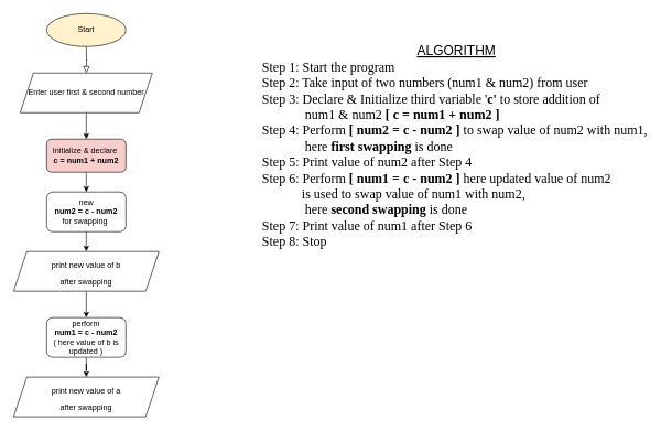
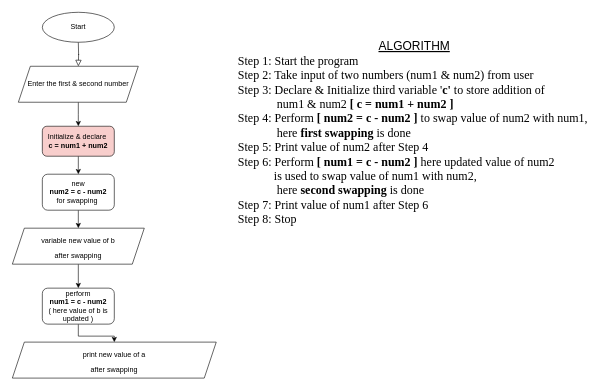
- <mxCell id="5" value="Start" style="ellipse;whiteSpace=wrap;html=1;fillColor=#fff2cc;" parent="1" vertex="1"><mxGeometry x="70" y="20" width="120" height="50" as="geometry" /></mxCell>
+ <mxCell id="5" value="Start" style="ellipse;whiteSpace=wrap;html=1;" parent="1" vertex="1"><mxGeometry x="70" y="20" width="120" height="50" as="geometry" /></mxCell>
- <mxCell id="4" value="Enter user first &amp;amp; second number" style="shape=parallelogram;perimeter=parallelogramPerimeter;whiteSpace=wrap;html=1;fixedSize=1;" parent="1" vertex="1"><mxGeometry x="30" y="110" width="200" height="60" as="geometry" /></mxCell>
+ <mxCell id="4" value="Enter the first &amp;amp; second number" style="shape=parallelogram;perimeter=parallelogramPerimeter;whiteSpace=wrap;html=1;fixedSize=1;" parent="1" vertex="1"><mxGeometry x="30" y="110" width="200" height="60" as="geometry" /></mxCell>
- <mxCell id="12" value="&lt;font face=&quot;Helvetica&quot; style=&quot;font-size: 12px;&quot;&gt;print new value of b&lt;br&gt;after swapping&lt;/font&gt;" style="shape=parallelogram;perimeter=parallelogramPerimeter;whiteSpace=wrap;html=1;fixedSize=1;fontFamily=Times New Roman;fontSize=20;" parent="1" vertex="1"><mxGeometry x="20" y="380" width="220" height="60" as="geometry" /></mxCell>
+ <mxCell id="12" value="&lt;font face=&quot;Helvetica&quot; style=&quot;font-size: 12px;&quot;&gt;variable new value of b&lt;br&gt;after swapping&lt;/font&gt;" style="shape=parallelogram;perimeter=parallelogramPerimeter;whiteSpace=wrap;html=1;fixedSize=1;fontFamily=Times New Roman;fontSize=20;" parent="1" vertex="1"><mxGeometry x="20" y="380" width="220" height="60" as="geometry" /></mxCell>
- <mxCell id="15" value="&lt;font face=&quot;Helvetica&quot; style=&quot;font-size: 12px;&quot;&gt;print new value of a&lt;br&gt;after swapping&lt;/font&gt;" style="shape=parallelogram;perimeter=parallelogramPerimeter;whiteSpace=wrap;html=1;fixedSize=1;fontFamily=Times New Roman;fontSize=20;" parent="1" vertex="1"><mxGeometry x="20" y="570" width="220" height="60" as="geometry" /></mxCell>
+ <mxCell id="15" value="&lt;font face=&quot;Helvetica&quot; style=&quot;font-size: 12px;&quot;&gt;print new value of a&lt;br&gt;after swapping&lt;/font&gt;" style="shape=parallelogram;perimeter=parallelogramPerimeter;whiteSpace=wrap;html=1;fixedSize=1;fontFamily=Times New Roman;fontSize=20;" parent="1" vertex="1"><mxGeometry x="20" y="570" width="340" height="60" as="geometry" /></mxCell>
